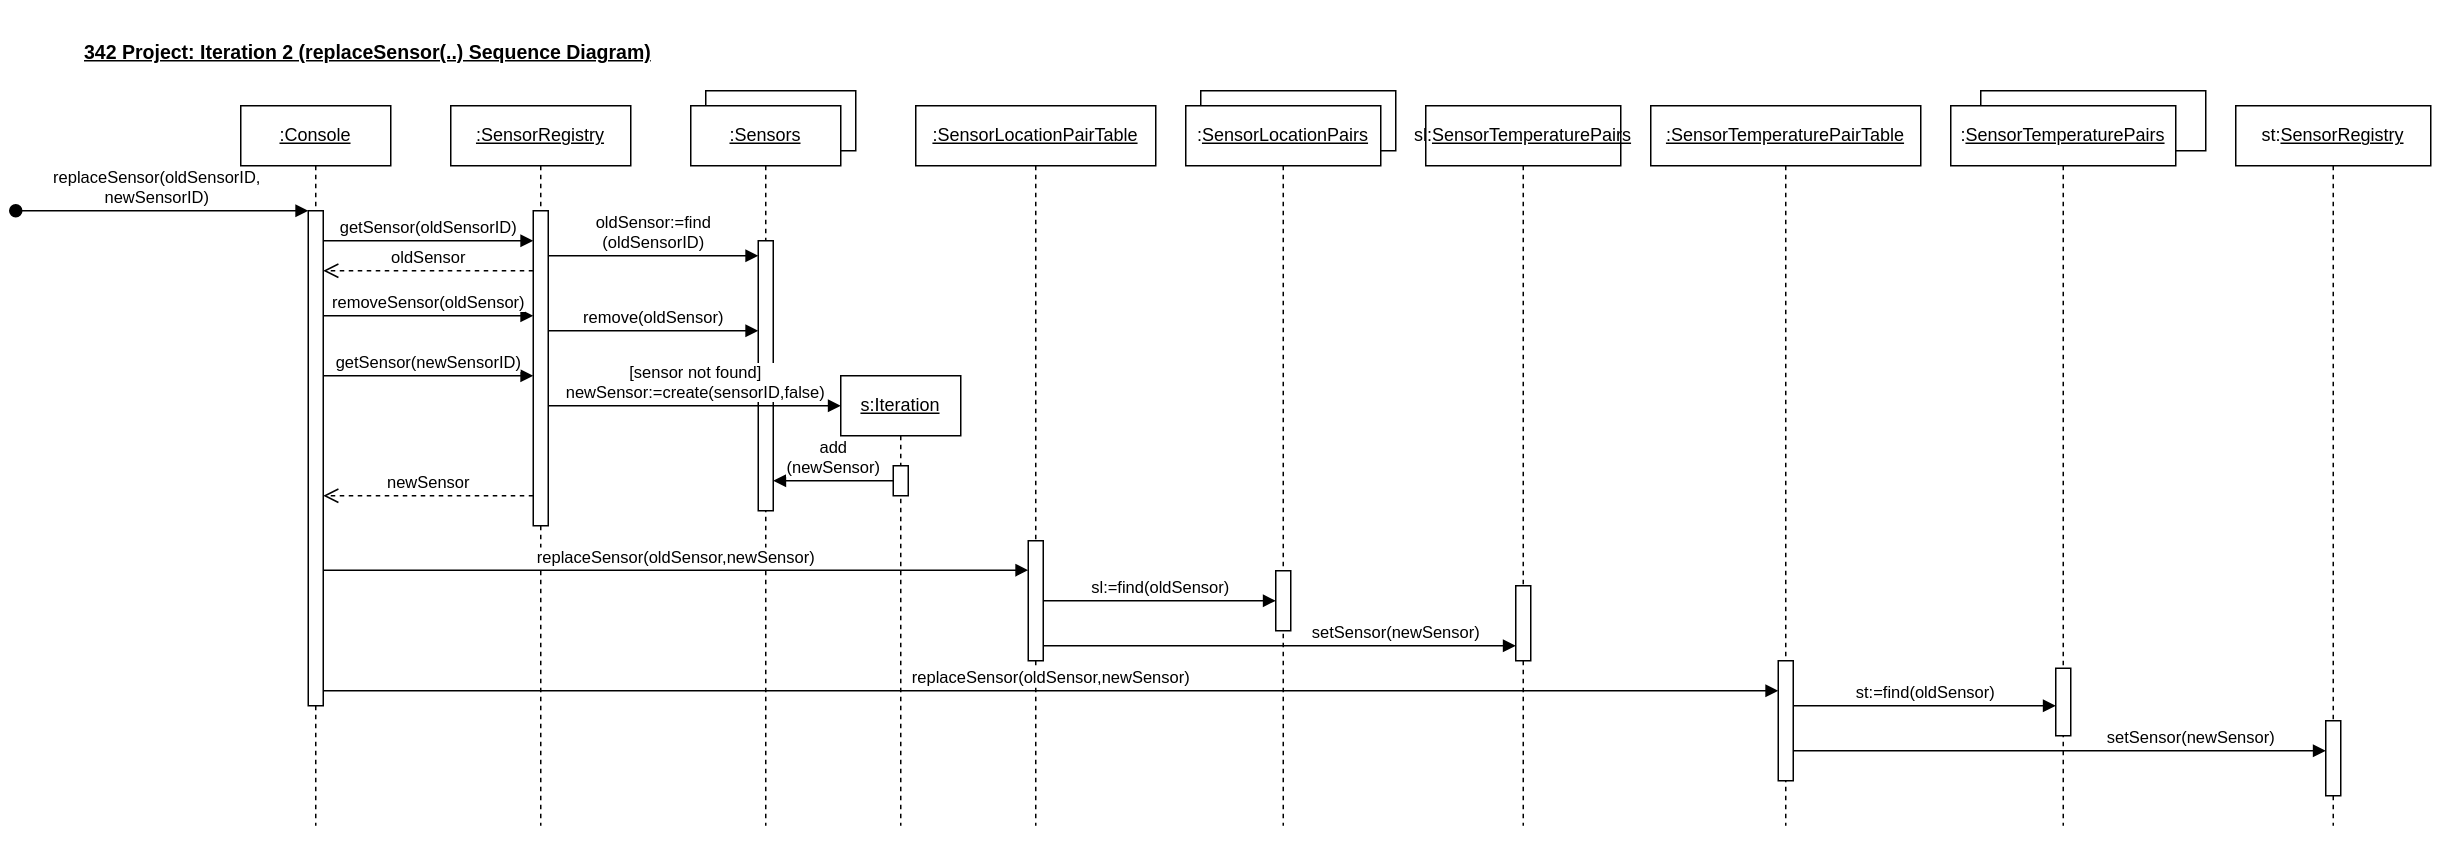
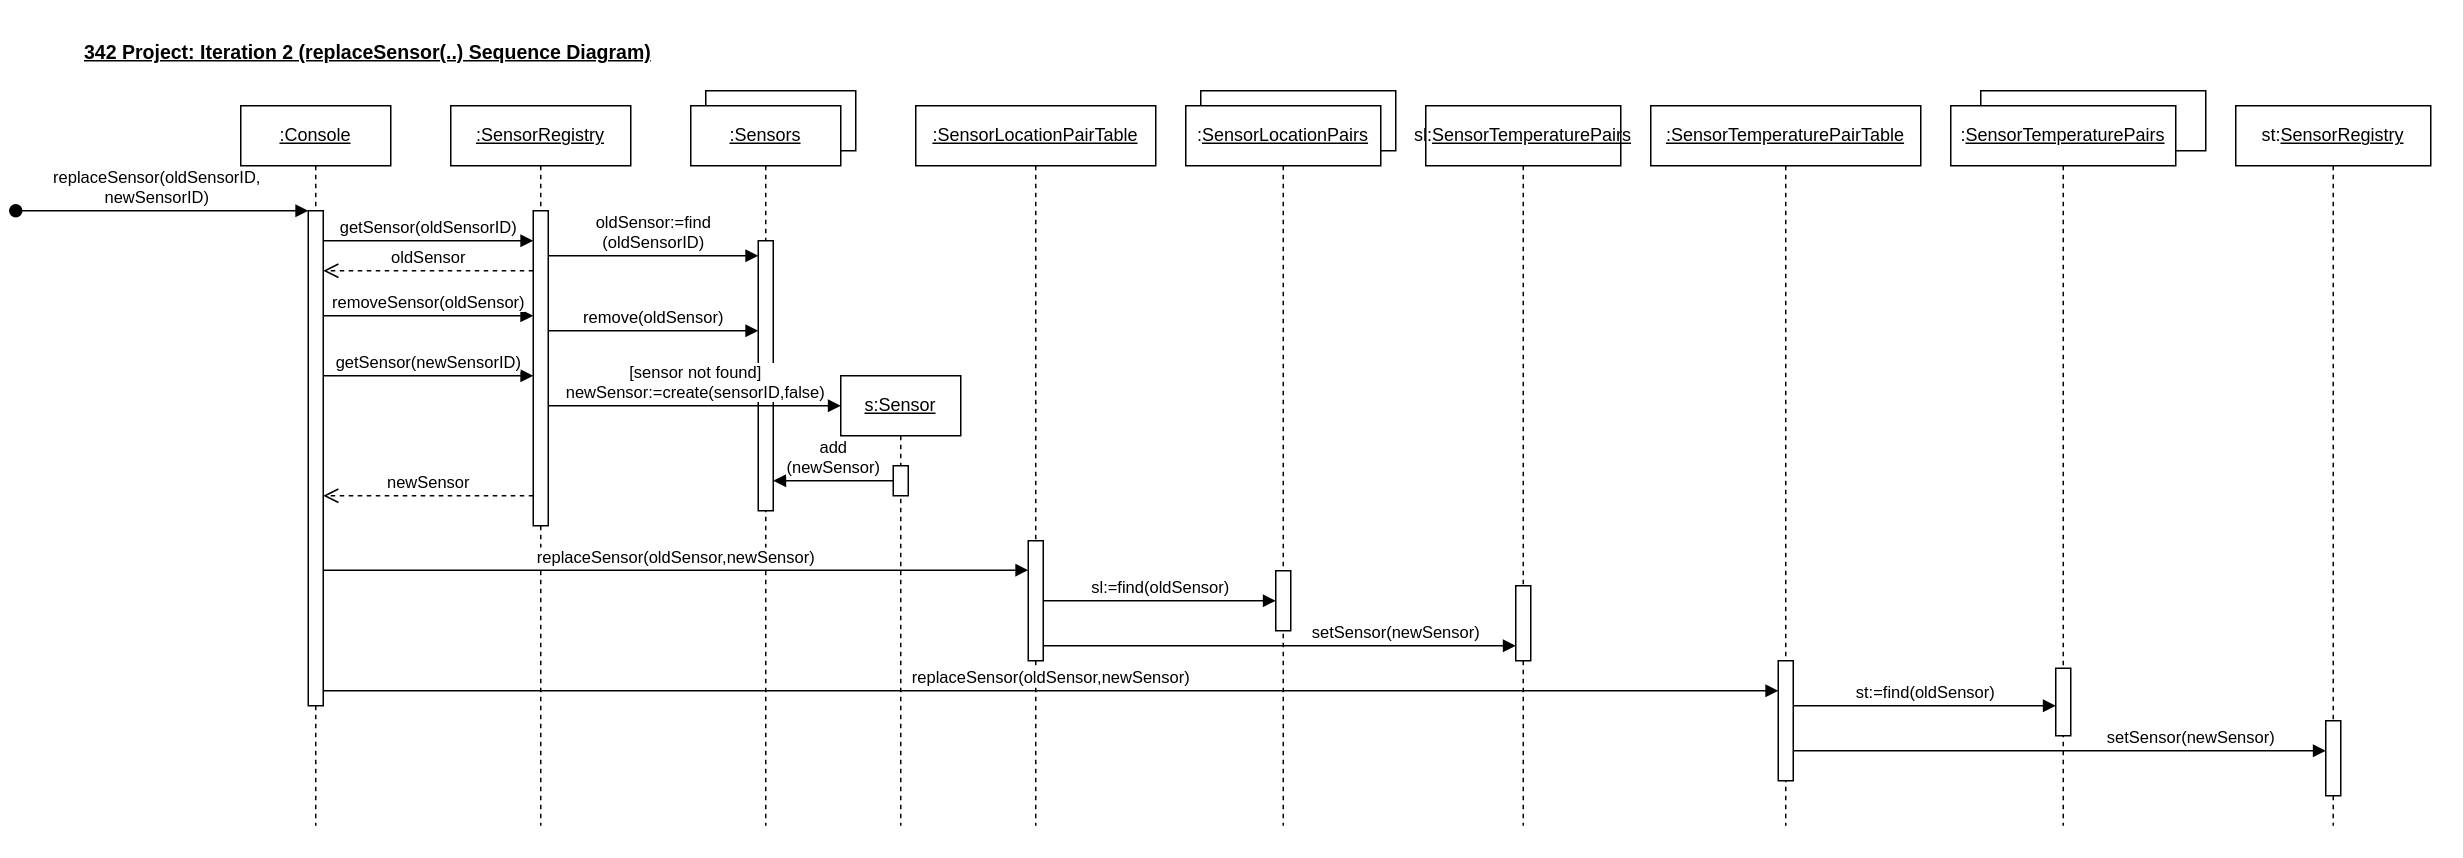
- <mxCell id="30" value="&lt;u&gt;s:Iteration&lt;/u&gt;" style="shape=umlLifeline;perimeter=lifelinePerimeter;whiteSpace=wrap;html=1;container=0;dropTarget=0;collapsible=0;recursiveResize=0;outlineConnect=0;portConstraint=eastwest;newEdgeStyle={&quot;edgeStyle&quot;:&quot;elbowEdgeStyle&quot;,&quot;elbow&quot;:&quot;vertical&quot;,&quot;curved&quot;:0,&quot;rounded&quot;:0};" vertex="1" parent="1"><mxGeometry x="530" y="250" width="80" height="300" as="geometry" /></mxCell>
+ <mxCell id="30" value="&lt;u&gt;s:Sensor&lt;/u&gt;" style="shape=umlLifeline;perimeter=lifelinePerimeter;whiteSpace=wrap;html=1;container=0;dropTarget=0;collapsible=0;recursiveResize=0;outlineConnect=0;portConstraint=eastwest;newEdgeStyle={&quot;edgeStyle&quot;:&quot;elbowEdgeStyle&quot;,&quot;elbow&quot;:&quot;vertical&quot;,&quot;curved&quot;:0,&quot;rounded&quot;:0};" vertex="1" parent="1"><mxGeometry x="530" y="250" width="80" height="300" as="geometry" /></mxCell>
